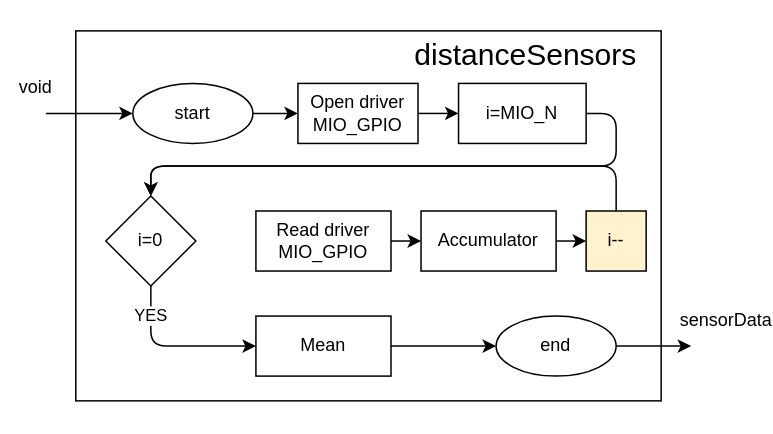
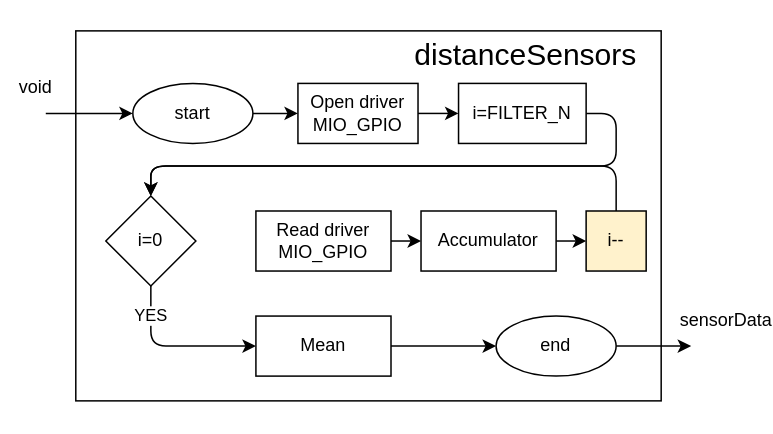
- <mxCell id="15" value="i=MIO_N" style="rounded=0;whiteSpace=wrap;html=1;" parent="1" vertex="1"><mxGeometry x="305" y="55" width="85" height="40" as="geometry" /></mxCell>
+ <mxCell id="15" value="i=FILTER_N" style="rounded=0;whiteSpace=wrap;html=1;" parent="1" vertex="1"><mxGeometry x="305" y="55" width="85" height="40" as="geometry" /></mxCell>
